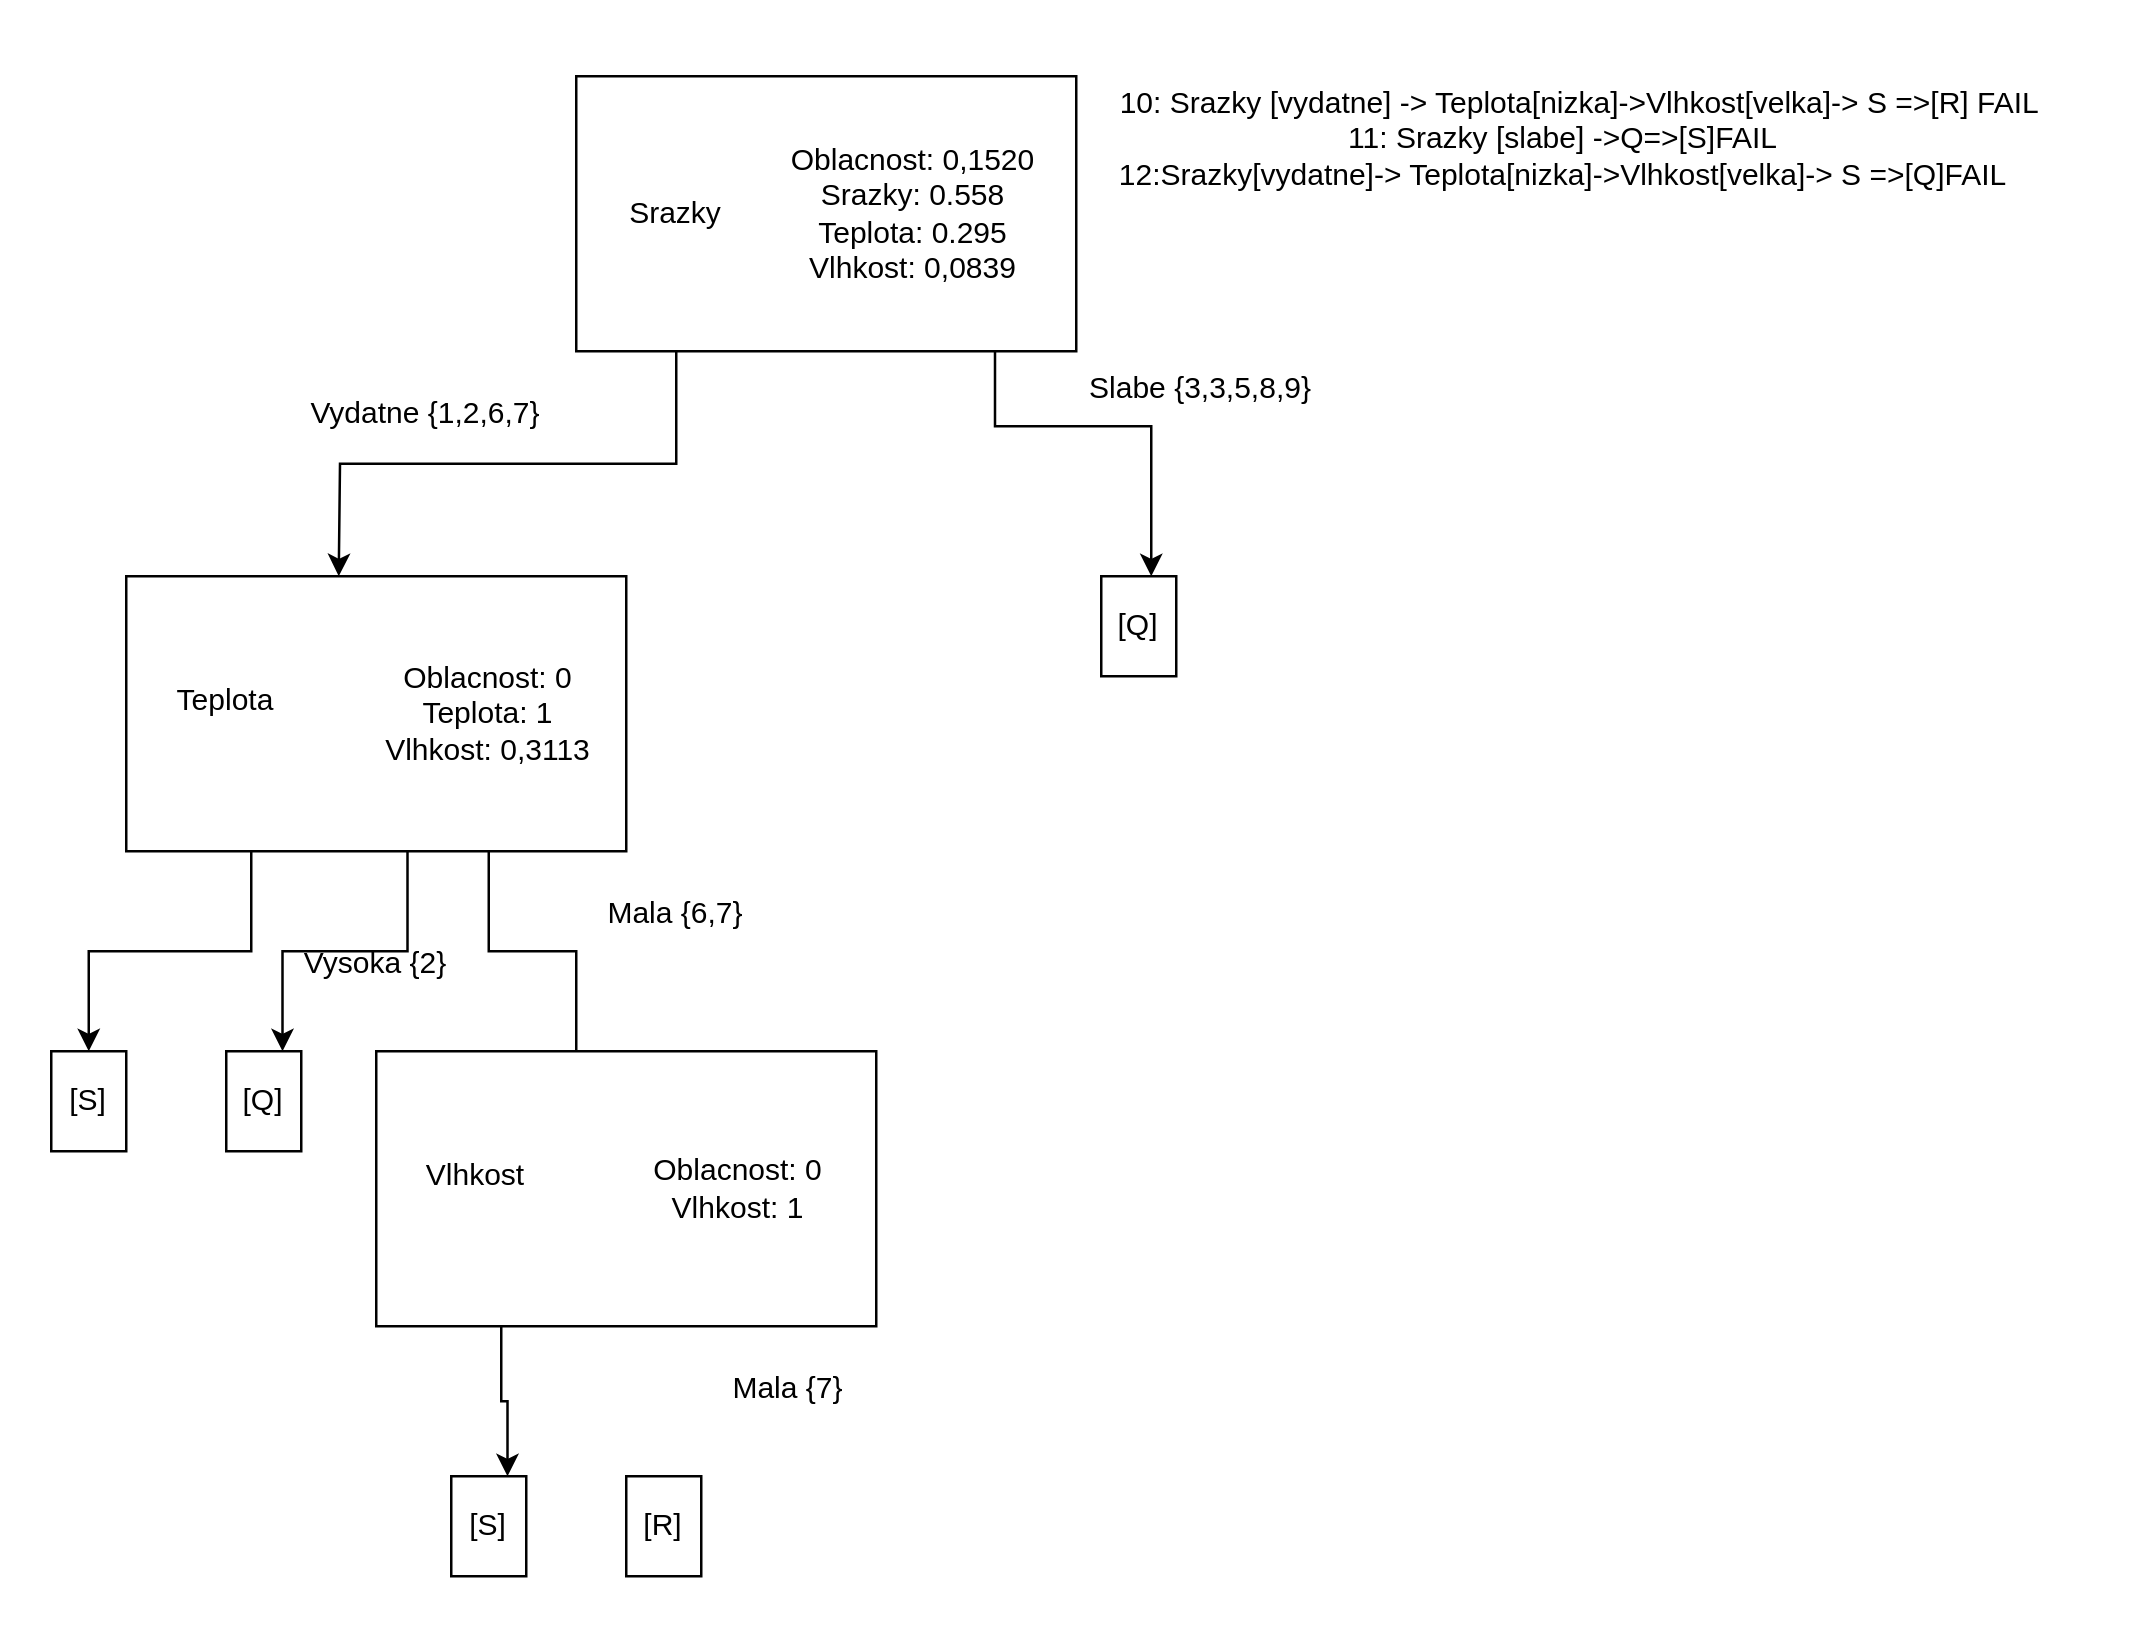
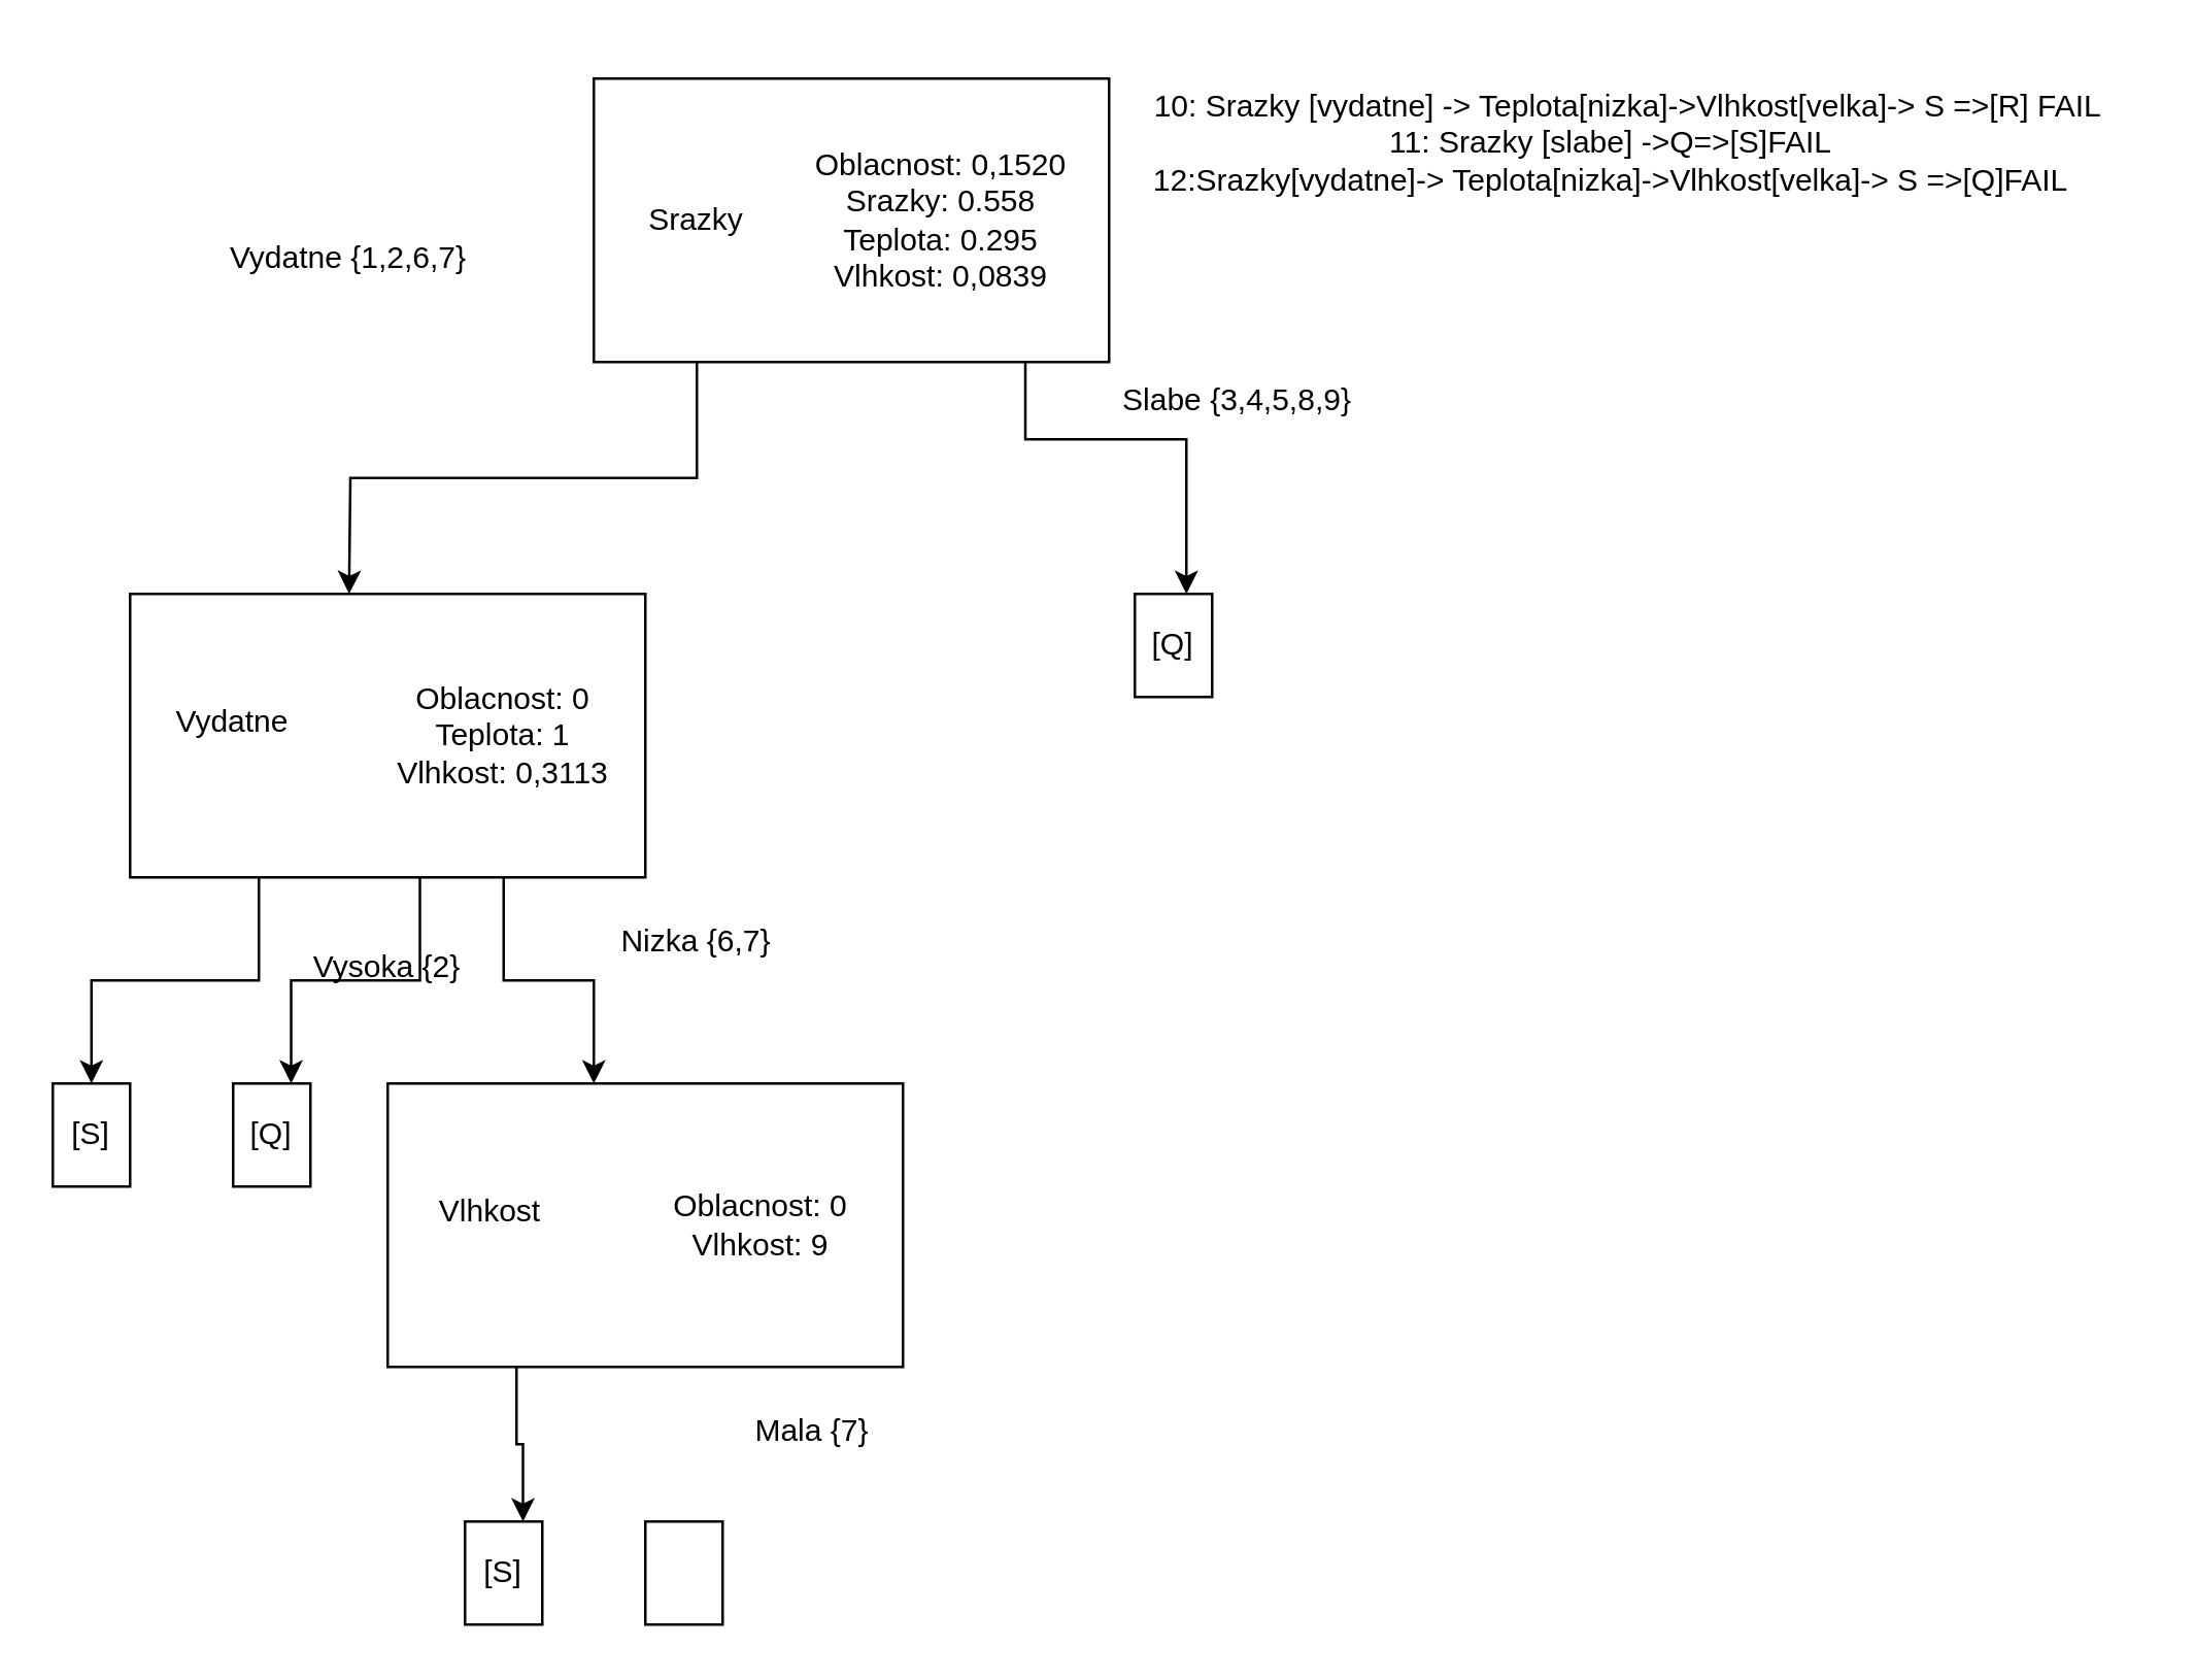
- <mxCell id="8" value="Slabe {3,3,5,8,9}" style="text;html=1;strokeColor=none;fillColor=none;align=center;verticalAlign=middle;whiteSpace=wrap;rounded=0;" parent="1" vertex="1"><mxGeometry x="420" y="140" width="120" height="30" as="geometry" /></mxCell>
+ <mxCell id="8" value="Slabe {3,4,5,8,9}" style="text;html=1;strokeColor=none;fillColor=none;align=center;verticalAlign=middle;whiteSpace=wrap;rounded=0;" parent="1" vertex="1"><mxGeometry x="420" y="140" width="120" height="30" as="geometry" /></mxCell>
- <mxCell id="7" value="Vydatne {1,2,6,7}" style="text;html=1;strokeColor=none;fillColor=none;align=center;verticalAlign=middle;whiteSpace=wrap;rounded=0;" parent="1" vertex="1"><mxGeometry x="120" y="150" width="100" height="30" as="geometry" /></mxCell>
+ <mxCell id="7" value="Vydatne {1,2,6,7}" style="text;html=1;strokeColor=none;fillColor=none;align=center;verticalAlign=middle;whiteSpace=wrap;rounded=0;" parent="1" vertex="1"><mxGeometry x="85" y="85" width="100" height="30" as="geometry" /></mxCell>
- <mxCell id="15" value="Teplota" style="text;html=1;strokeColor=none;fillColor=none;align=center;verticalAlign=middle;whiteSpace=wrap;rounded=0;" vertex="1" parent="1"><mxGeometry x="50" y="230" width="80" height="100" as="geometry" /></mxCell>
+ <mxCell id="15" value="Vydatne" style="text;html=1;strokeColor=none;fillColor=none;align=center;verticalAlign=middle;whiteSpace=wrap;rounded=0;" vertex="1" parent="1"><mxGeometry x="50" y="230" width="80" height="100" as="geometry" /></mxCell>
- <mxCell id="25" value="Mala {6,7}" style="text;html=1;strokeColor=none;fillColor=none;align=center;verticalAlign=middle;whiteSpace=wrap;rounded=0;" vertex="1" parent="1"><mxGeometry x="220" y="350" width="100" height="30" as="geometry" /></mxCell>
+ <mxCell id="25" value="Nizka {6,7}" style="text;html=1;strokeColor=none;fillColor=none;align=center;verticalAlign=middle;whiteSpace=wrap;rounded=0;" vertex="1" parent="1"><mxGeometry x="220" y="350" width="100" height="30" as="geometry" /></mxCell>
- <mxCell id="20" value="Vysoka {2}" style="text;html=1;strokeColor=none;fillColor=none;align=center;verticalAlign=middle;whiteSpace=wrap;rounded=0;" vertex="1" parent="1"><mxGeometry x="100" y="370" width="100" height="30" as="geometry" /></mxCell>
+ <mxCell id="20" value="Vysoka {2}" style="text;html=1;strokeColor=none;fillColor=none;align=center;verticalAlign=middle;whiteSpace=wrap;rounded=0;" vertex="1" parent="1"><mxGeometry x="100" y="360" width="100" height="30" as="geometry" /></mxCell>
- <mxCell id="13" style="edgeStyle=orthogonalEdgeStyle;rounded=0;orthogonalLoop=1;jettySize=auto;html=1;exitX=0.5;exitY=1;exitDx=0;exitDy=0;entryX=1;entryY=0;entryDx=0;entryDy=0;endArrow=none;" edge="1" parent="1" source="14" target="24"><mxGeometry relative="1" as="geometry" /></mxCell>
+ <mxCell id="13" style="edgeStyle=orthogonalEdgeStyle;rounded=0;orthogonalLoop=1;jettySize=auto;html=1;exitX=0.5;exitY=1;exitDx=0;exitDy=0;entryX=1;entryY=0;entryDx=0;entryDy=0;" edge="1" parent="1" source="14" target="24"><mxGeometry relative="1" as="geometry" /></mxCell>
- <mxCell id="23" value="&lt;div&gt;Oblacnost: 0&lt;/div&gt;&lt;div&gt;Vlhkost: 1&lt;br&gt;&lt;/div&gt;" style="text;html=1;strokeColor=none;fillColor=none;align=center;verticalAlign=middle;whiteSpace=wrap;rounded=0;" vertex="1" parent="1"><mxGeometry x="230" y="420" width="130" height="110" as="geometry" /></mxCell>
+ <mxCell id="23" value="&lt;div&gt;Oblacnost: 0&lt;/div&gt;&lt;div&gt;Vlhkost: 9&lt;br&gt;&lt;/div&gt;" style="text;html=1;strokeColor=none;fillColor=none;align=center;verticalAlign=middle;whiteSpace=wrap;rounded=0;" vertex="1" parent="1"><mxGeometry x="230" y="420" width="130" height="110" as="geometry" /></mxCell>
- <mxCell id="29" value="[R]" style="text;html=1;strokeColor=none;fillColor=none;align=center;verticalAlign=middle;whiteSpace=wrap;rounded=0;" vertex="1" parent="1"><mxGeometry x="250" y="590" width="30" height="40" as="geometry" /></mxCell>
